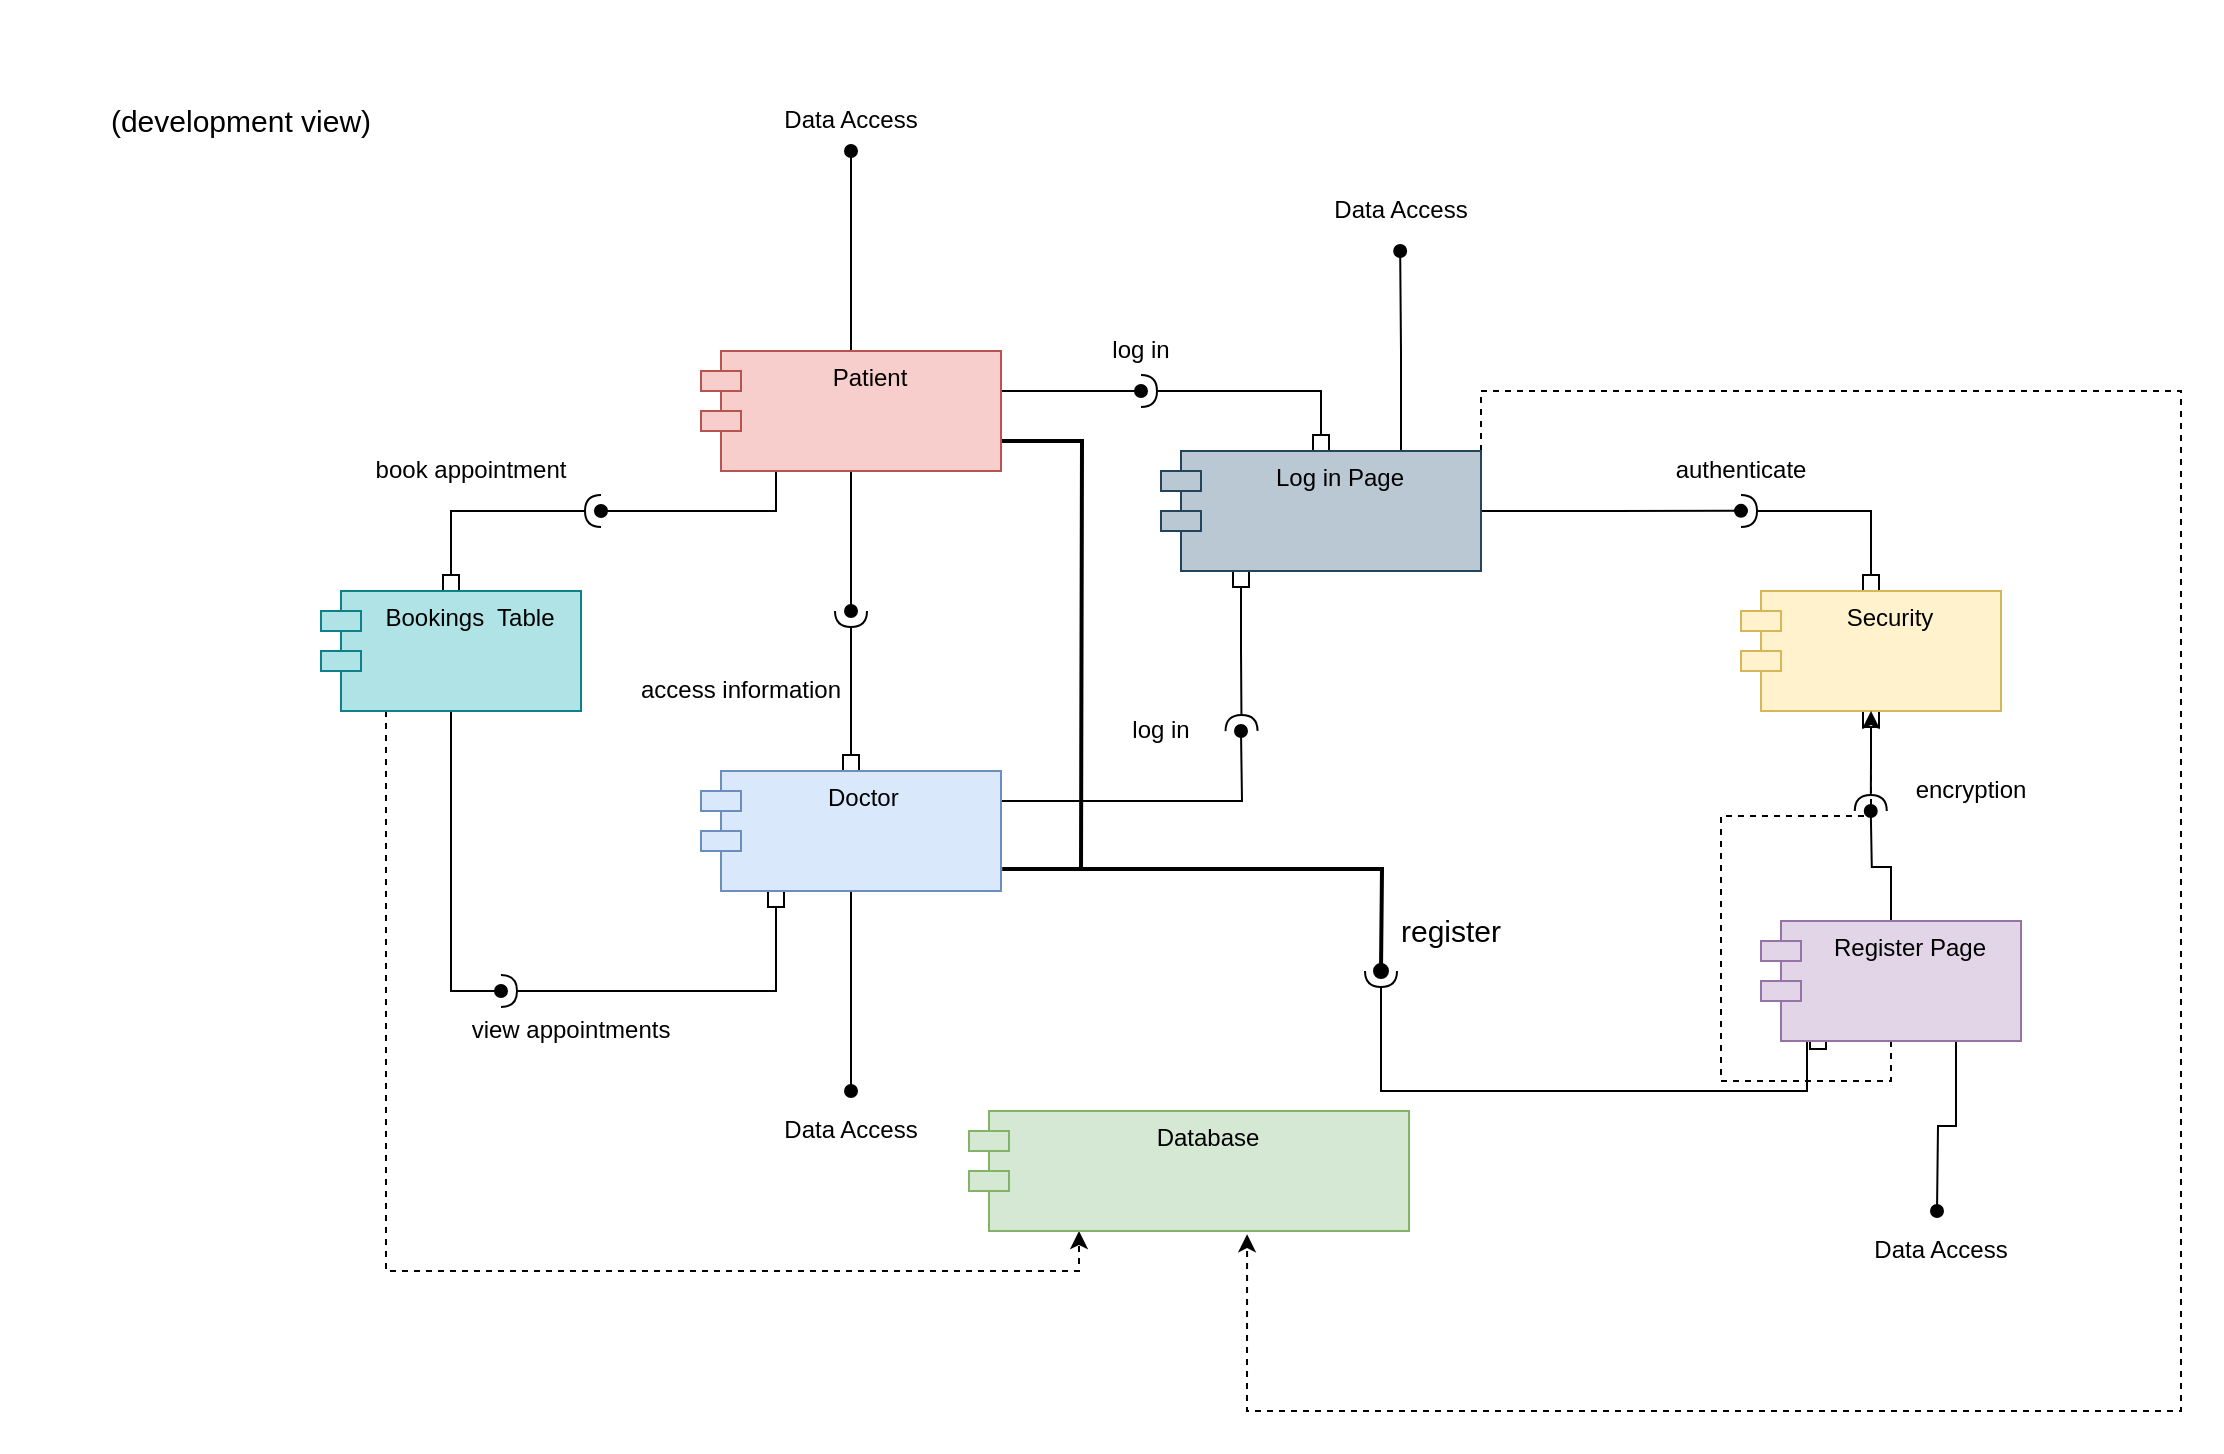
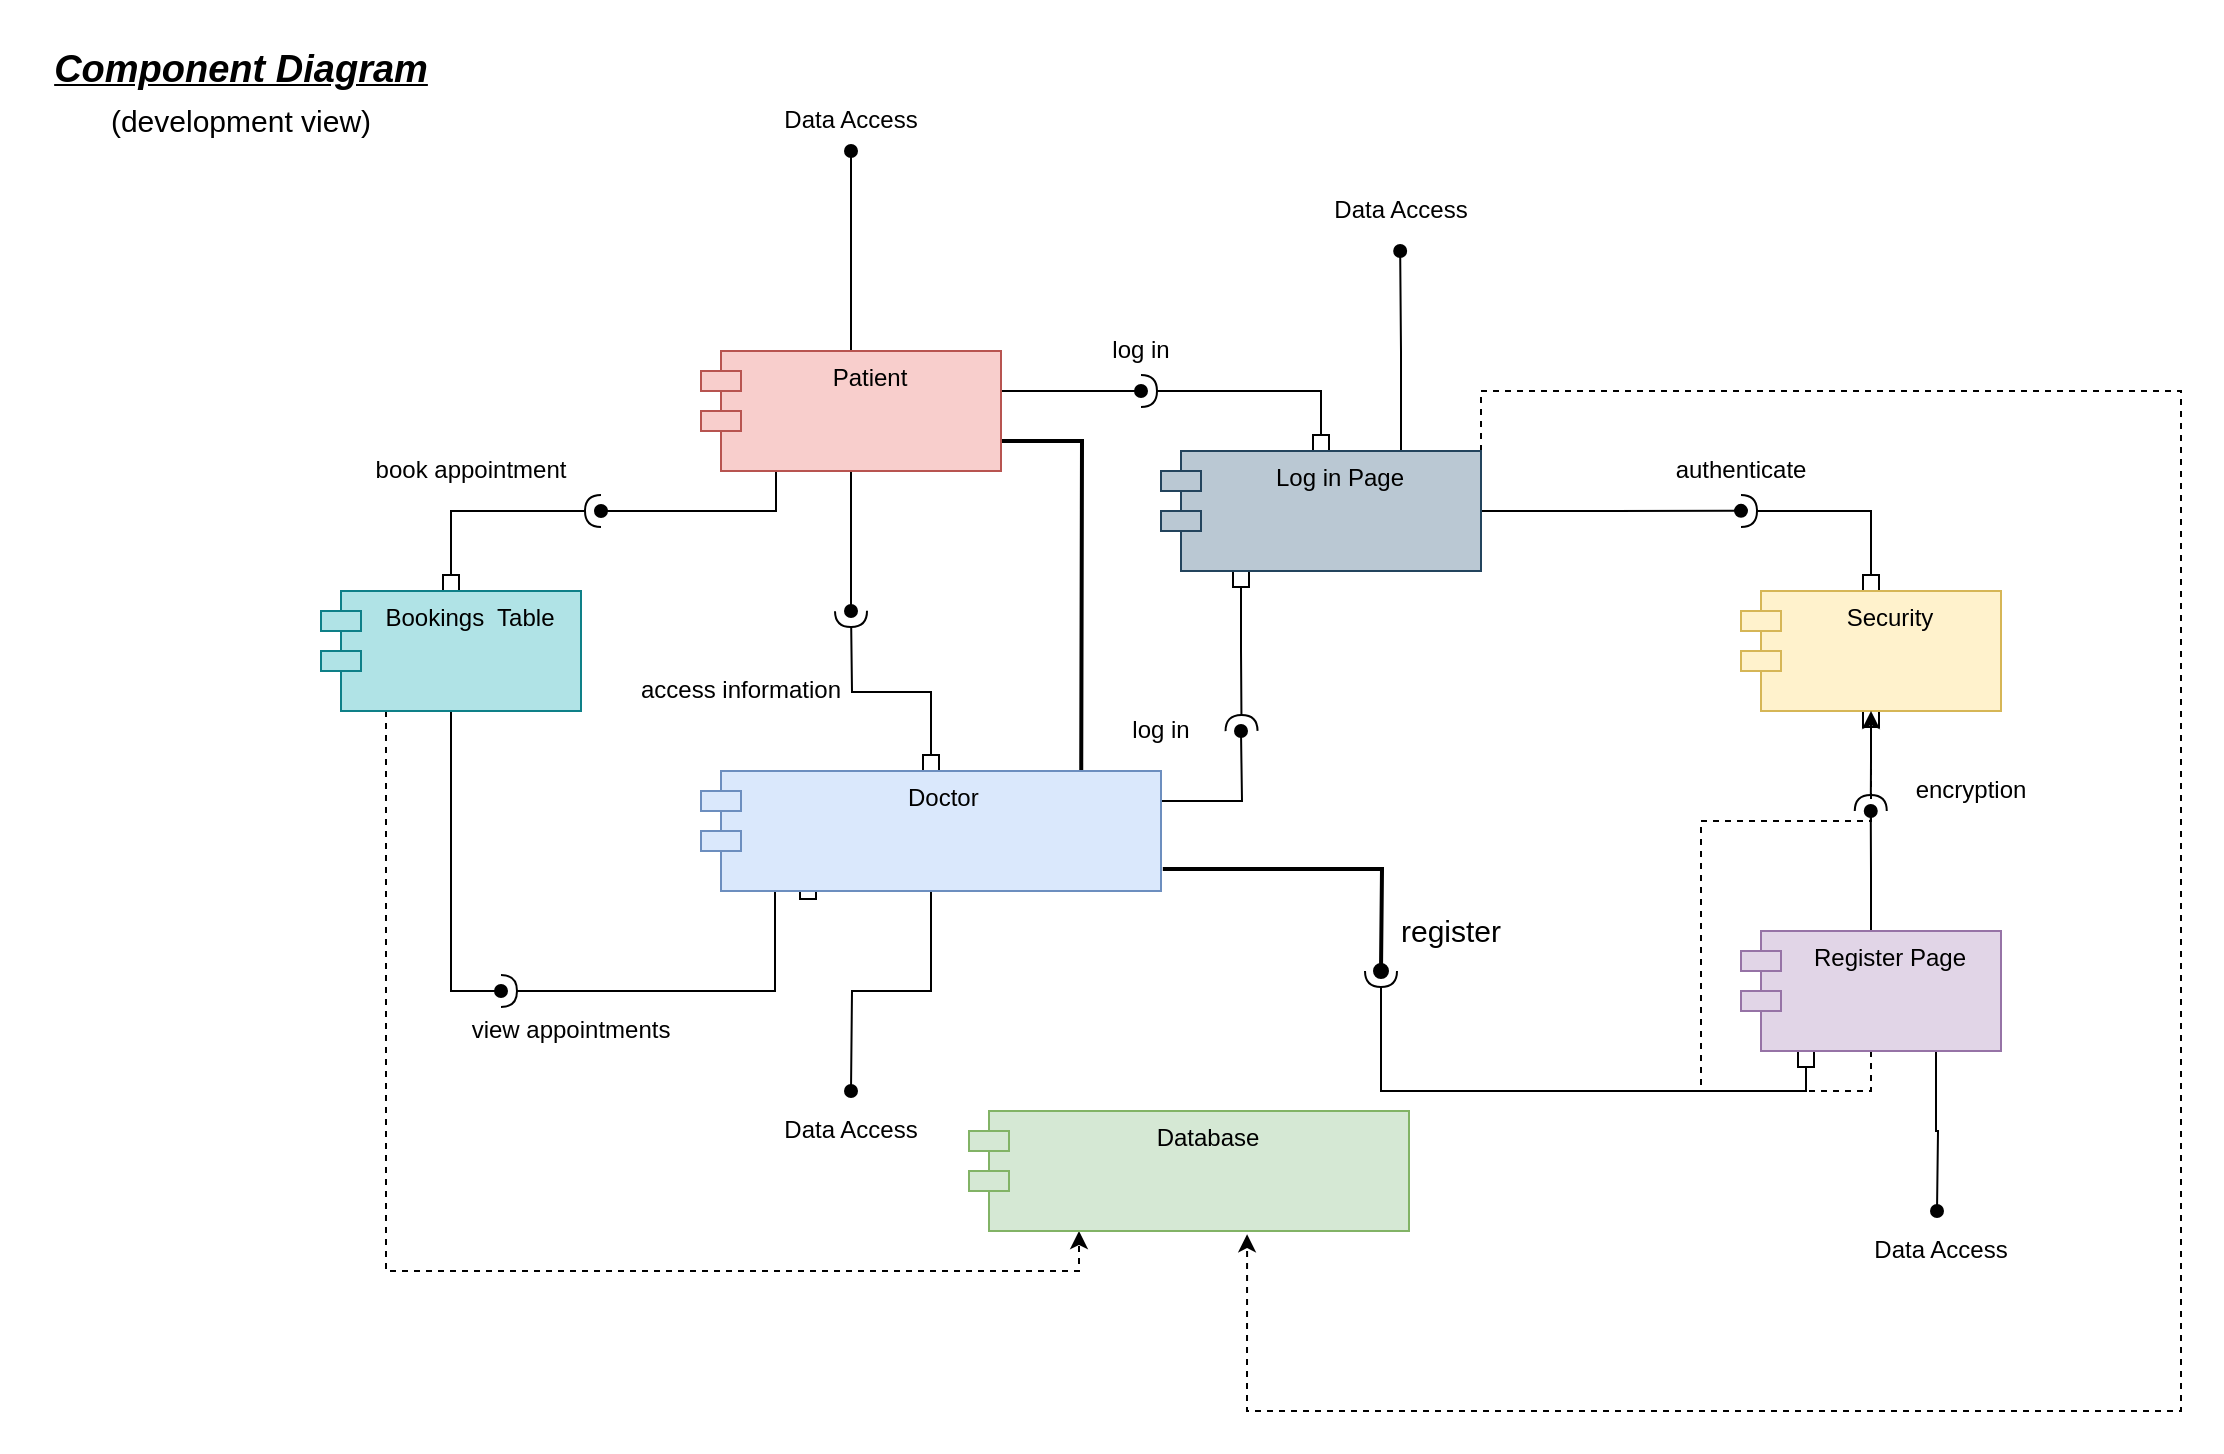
+ <mxCell id="40" value="Component Diagram" style="text;html=1;align=center;verticalAlign=middle;resizable=0;points=[];autosize=1;strokeColor=none;fontColor=none;fontSize=19;fontStyle=7" parent="1" vertex="1"><mxGeometry x="20" y="20" width="200" height="30" as="geometry" /></mxCell>
- <mxCell id="13" value="Doctor  " style="shape=module;align=left;spacingLeft=20;align=center;verticalAlign=top;fillColor=#dae8fc;strokeColor=#6c8ebf;" parent="1" vertex="1"><mxGeometry x="350" y="385" width="150" height="60" as="geometry" /></mxCell>
+ <mxCell id="13" value="Doctor  " style="shape=module;align=left;spacingLeft=20;align=center;verticalAlign=top;fillColor=#dae8fc;strokeColor=#6c8ebf;" parent="1" vertex="1"><mxGeometry x="350" y="385" width="230" height="60" as="geometry" /></mxCell>
- <mxCell id="37" value="Register Page" style="shape=module;align=left;spacingLeft=20;align=center;verticalAlign=top;fillColor=#e1d5e7;strokeColor=#9673a6;" parent="1" vertex="1"><mxGeometry x="880" y="460" width="130" height="60" as="geometry" /></mxCell>
+ <mxCell id="37" value="Register Page" style="shape=module;align=left;spacingLeft=20;align=center;verticalAlign=top;fillColor=#e1d5e7;strokeColor=#9673a6;" parent="1" vertex="1"><mxGeometry x="870" y="465" width="130" height="60" as="geometry" /></mxCell>
